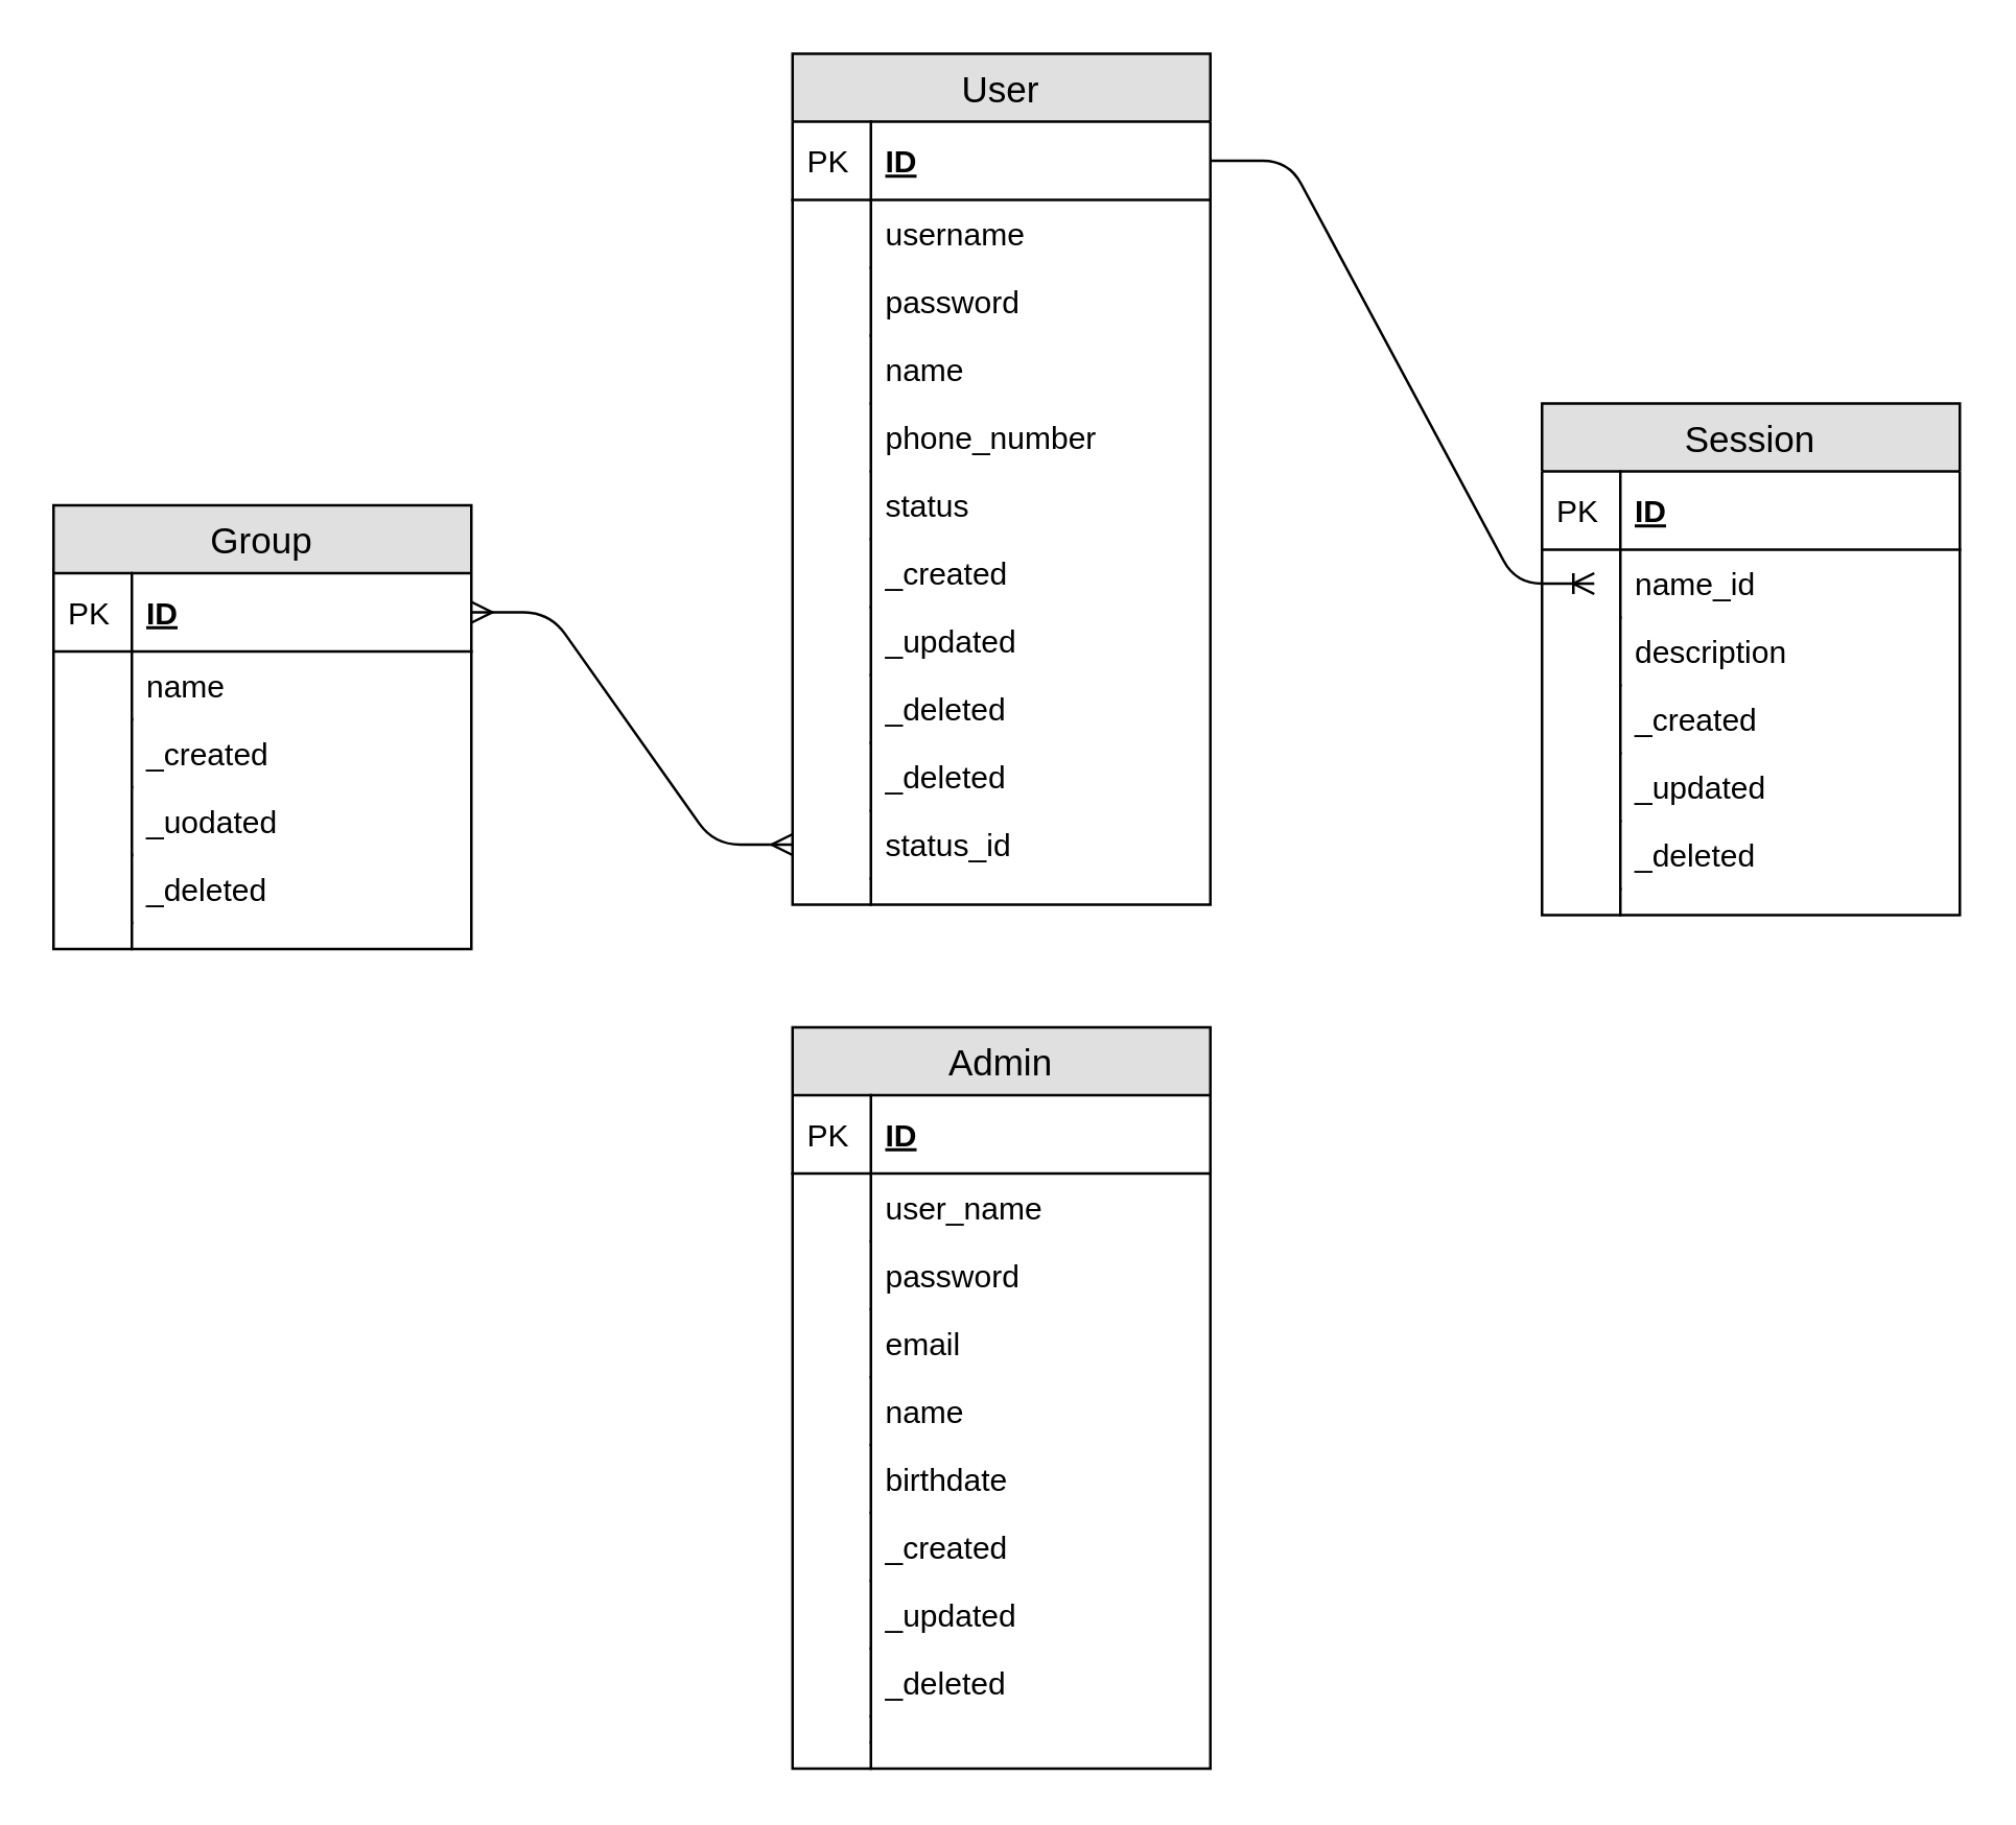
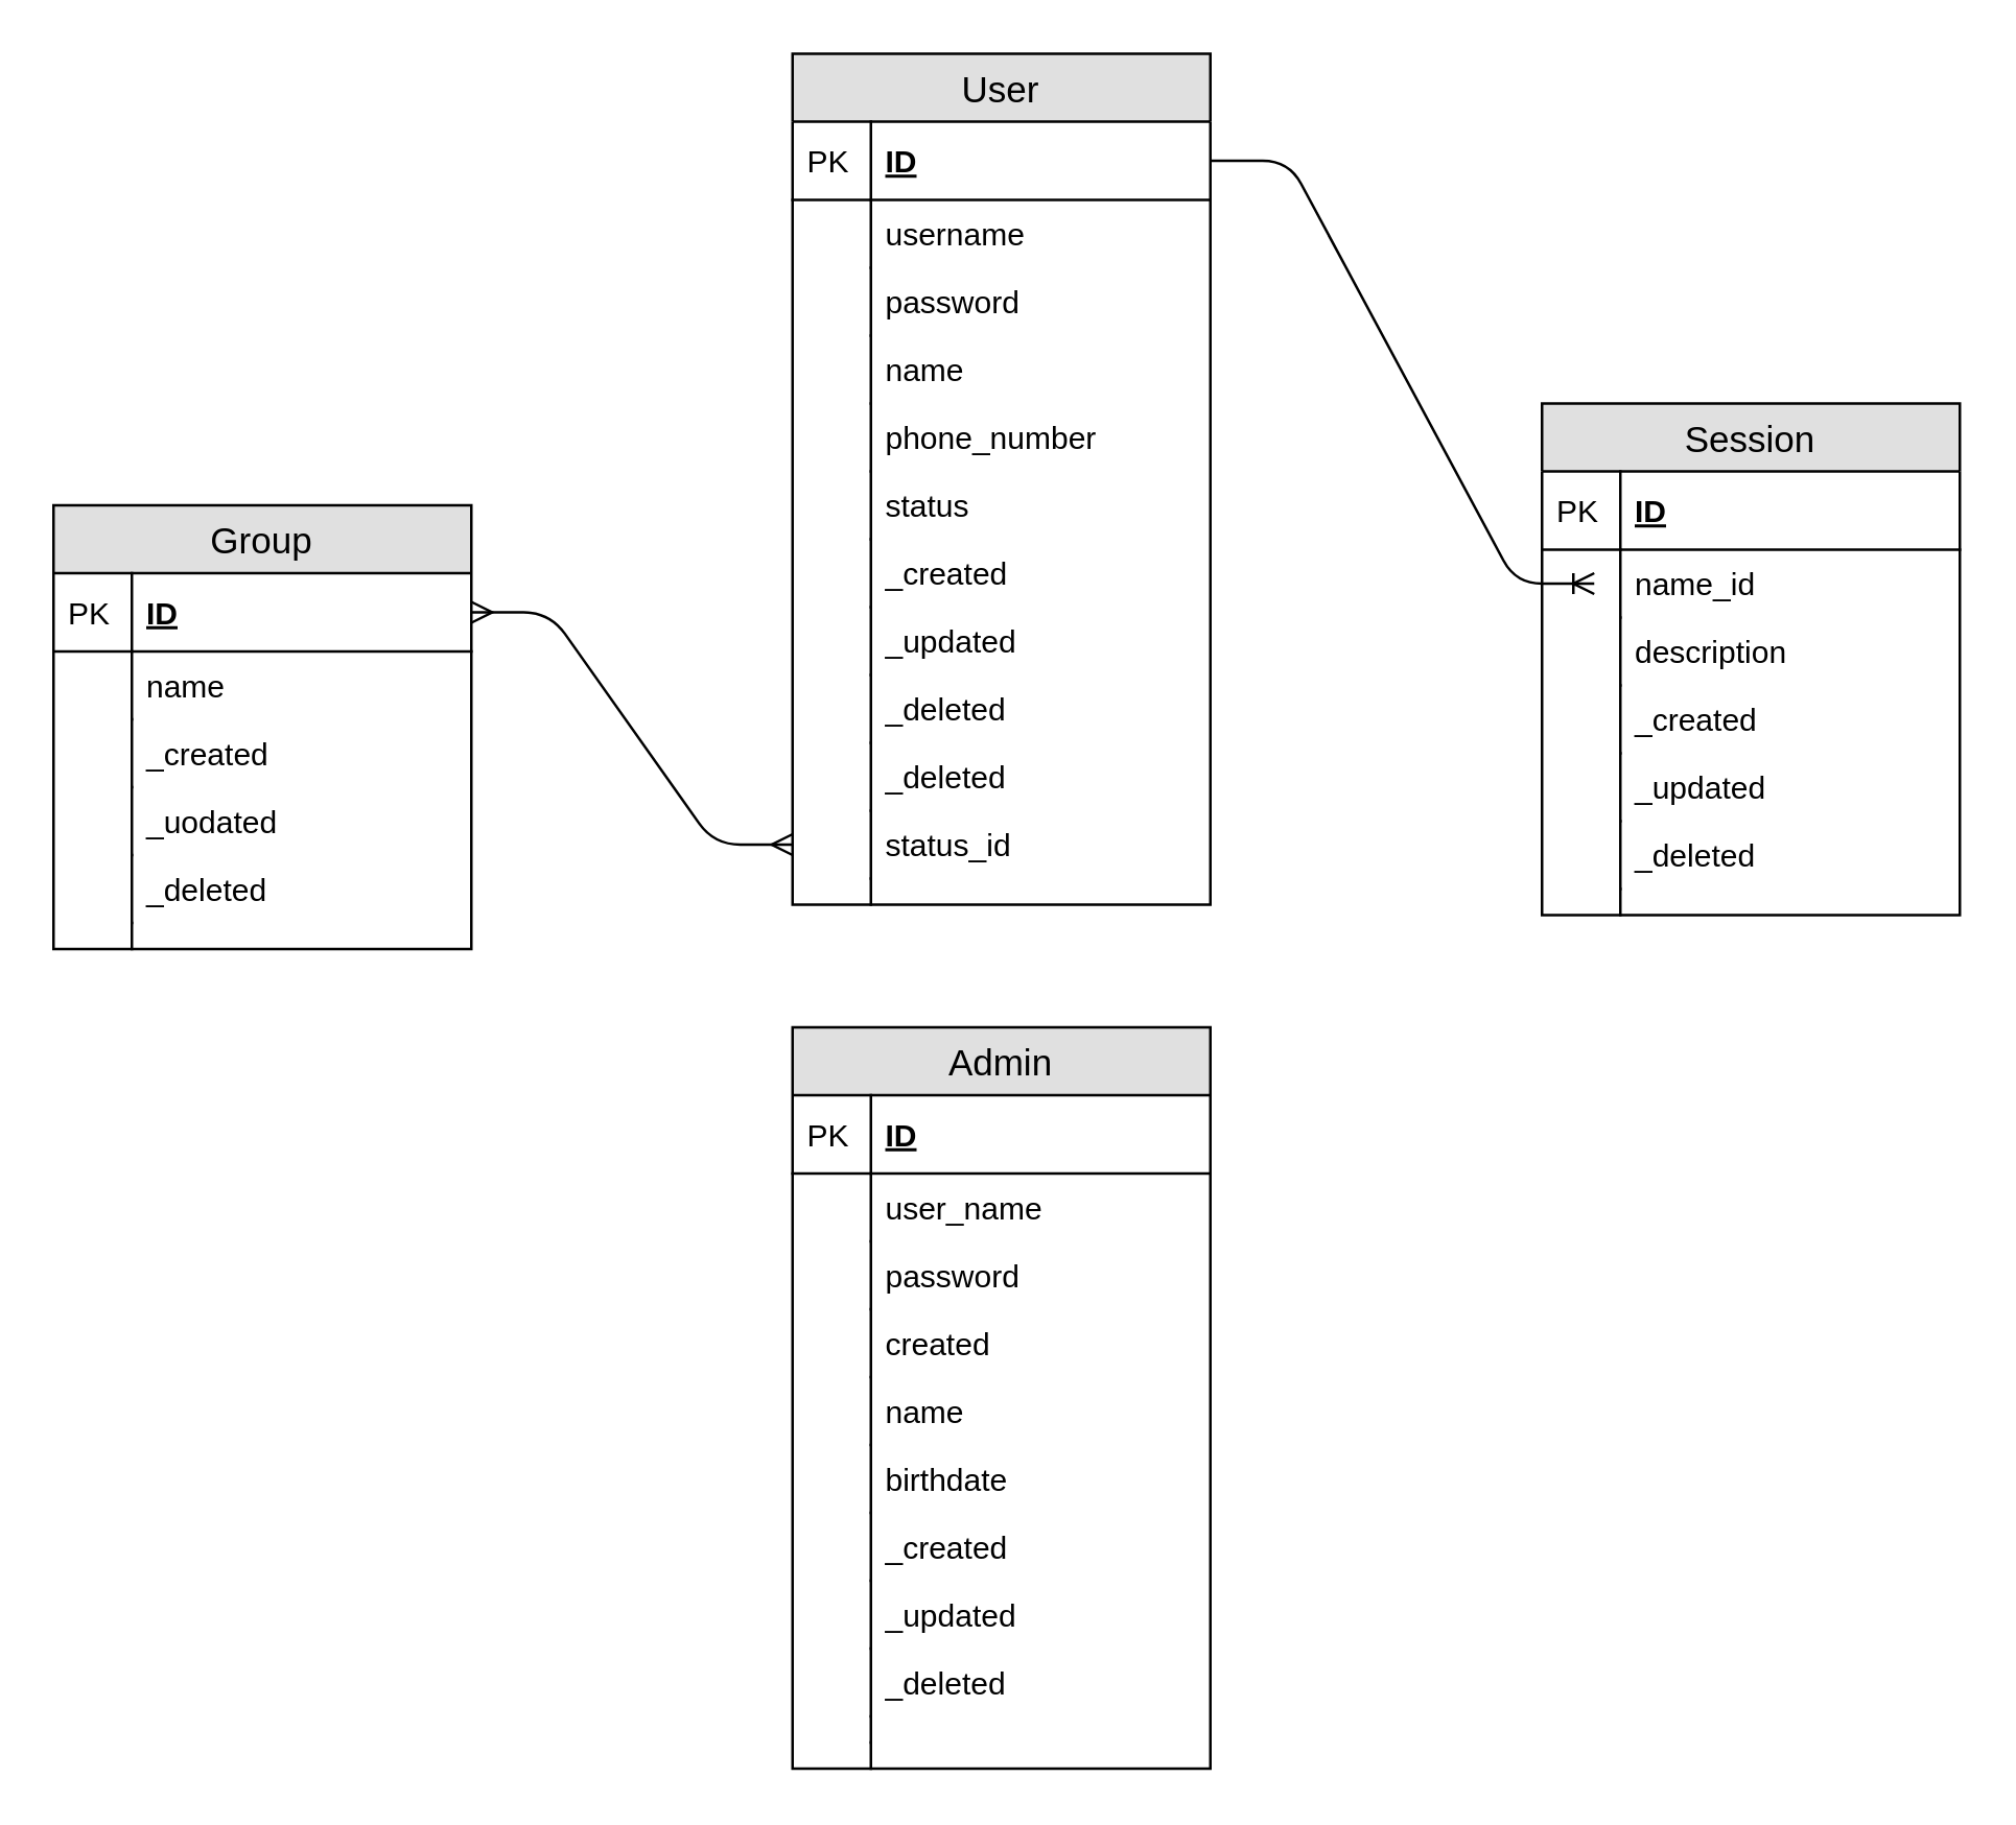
- <mxCell id="9" value="email&#10;" style="shape=partialRectangle;top=0;left=0;right=0;bottom=0;align=left;verticalAlign=top;fillColor=none;spacingLeft=34;spacingRight=4;overflow=hidden;rotatable=0;points=[[0,0.5],[1,0.5]];portConstraint=eastwest;dropTarget=0;fontSize=12;" vertex="1" parent="2"><mxGeometry y="108" width="160" height="26" as="geometry" /></mxCell>
+ <mxCell id="9" value="created&#10;" style="shape=partialRectangle;top=0;left=0;right=0;bottom=0;align=left;verticalAlign=top;fillColor=none;spacingLeft=34;spacingRight=4;overflow=hidden;rotatable=0;points=[[0,0.5],[1,0.5]];portConstraint=eastwest;dropTarget=0;fontSize=12;" vertex="1" parent="2"><mxGeometry y="108" width="160" height="26" as="geometry" /></mxCell>
